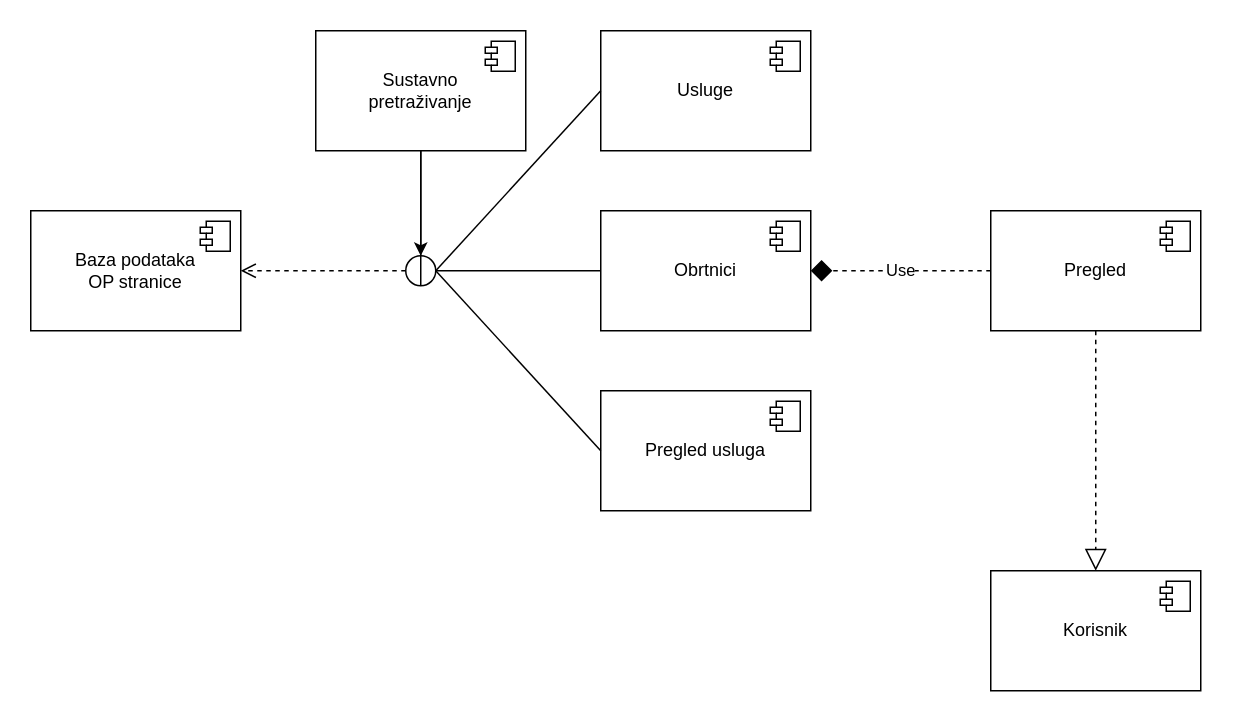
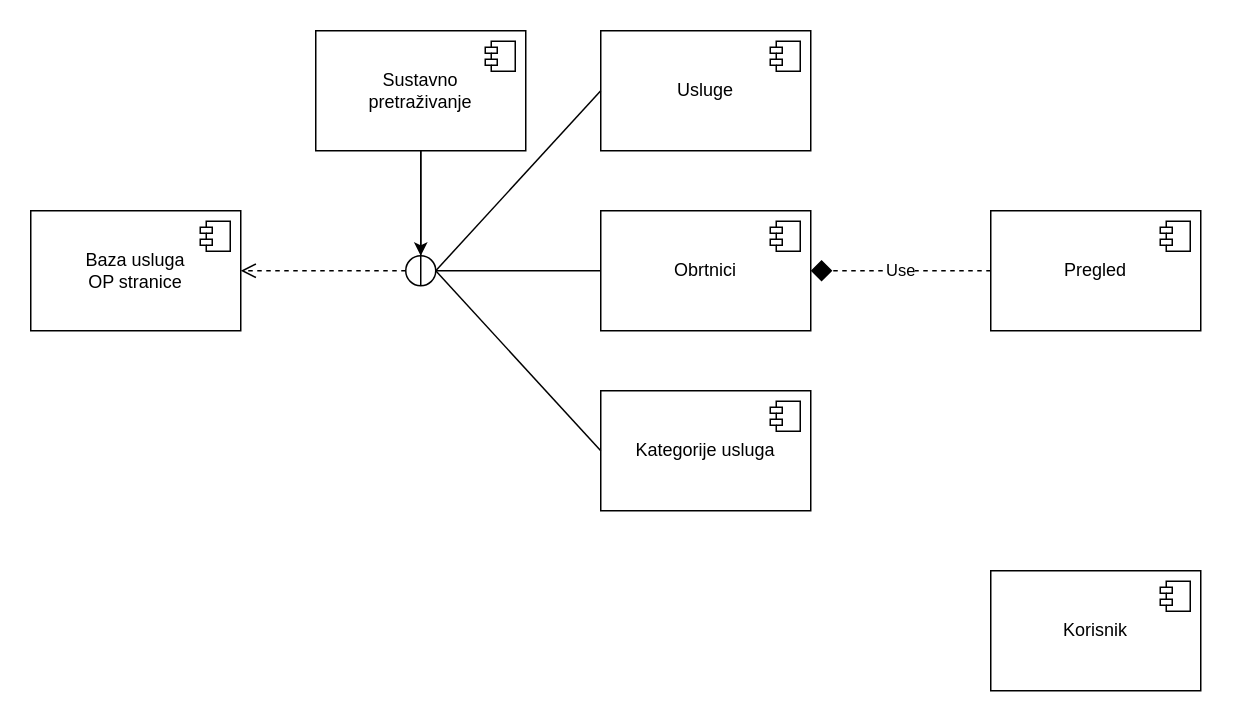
- <mxCell id="2" value="&lt;div&gt;Baza podataka&lt;/div&gt;&lt;div&gt;OP stranice&lt;br&gt;&lt;/div&gt;" style="html=1;dropTarget=0;whiteSpace=wrap;" vertex="1" parent="1"><mxGeometry x="20" y="140" width="140" height="80" as="geometry" /></mxCell>
+ <mxCell id="2" value="&lt;div&gt;Baza usluga&lt;/div&gt;&lt;div&gt;OP stranice&lt;br&gt;&lt;/div&gt;" style="html=1;dropTarget=0;whiteSpace=wrap;" vertex="1" parent="1"><mxGeometry x="20" y="140" width="140" height="80" as="geometry" /></mxCell>
- <mxCell id="24" value="" style="endArrow=block;dashed=1;endFill=0;endSize=12;html=1;rounded=0;exitX=0.5;exitY=1;exitDx=0;exitDy=0;entryX=0.5;entryY=0;entryDx=0;entryDy=0;" edge="1" parent="1" source="19" target="22"><mxGeometry width="160" relative="1" as="geometry"><mxPoint x="640" y="320" as="sourcePoint" /><mxPoint x="800" y="320" as="targetPoint" /></mxGeometry></mxCell>
- <mxCell id="9" value="Pregled usluga" style="html=1;dropTarget=0;whiteSpace=wrap;" vertex="1" parent="1"><mxGeometry x="400" y="260" width="140" height="80" as="geometry" /></mxCell>
+ <mxCell id="9" value="Kategorije usluga" style="html=1;dropTarget=0;whiteSpace=wrap;" vertex="1" parent="1"><mxGeometry x="400" y="260" width="140" height="80" as="geometry" /></mxCell>
